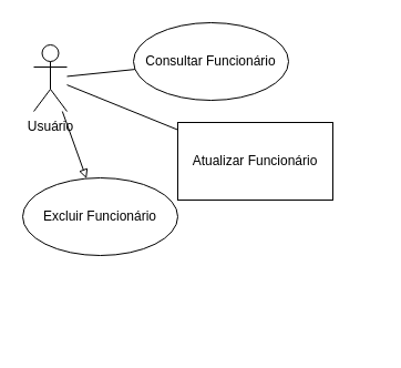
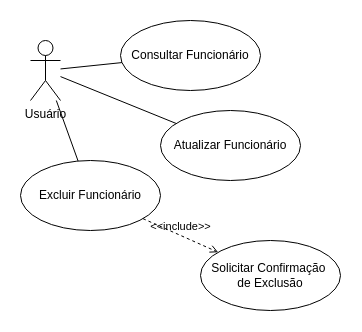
- <mxCell id="6" value="Atualizar Funcionário" style="whiteSpace=wrap;html=1;rounded=0;" vertex="1" parent="1"><mxGeometry x="160" y="110" width="140" height="70" as="geometry" /></mxCell>
+ <mxCell id="6" value="Atualizar Funcionário" style="ellipse;whiteSpace=wrap;html=1;" vertex="1" parent="1"><mxGeometry x="160" y="110" width="140" height="70" as="geometry" /></mxCell>
- <mxCell id="3" style="rounded=0;orthogonalLoop=1;jettySize=auto;html=1;endArrow=block;endFill=0;" edge="1" parent="1" source="4" target="7"><mxGeometry relative="1" as="geometry" /></mxCell>
+ <mxCell id="3" style="rounded=0;orthogonalLoop=1;jettySize=auto;html=1;endArrow=none;endFill=0;" edge="1" parent="1" source="4" target="7"><mxGeometry relative="1" as="geometry" /></mxCell>
+ <mxCell id="10" value="&amp;lt;&amp;lt;include&amp;gt;&amp;gt;" style="edgeStyle=none;html=1;endArrow=open;verticalAlign=bottom;dashed=1;labelBackgroundColor=none;rounded=0;" edge="1" parent="1" source="7" target="9"><mxGeometry width="160" relative="1" as="geometry"><mxPoint x="74" y="280" as="sourcePoint" /><mxPoint x="234" y="280" as="targetPoint" /></mxGeometry></mxCell>
+ <mxCell id="9" value="&lt;div&gt;Solicitar Confirmação&amp;nbsp;&lt;/div&gt;&lt;div&gt;de Exclusão&lt;/div&gt;" style="ellipse;whiteSpace=wrap;html=1;" vertex="1" parent="1"><mxGeometry x="200" y="240" width="140" height="70" as="geometry" /></mxCell>
